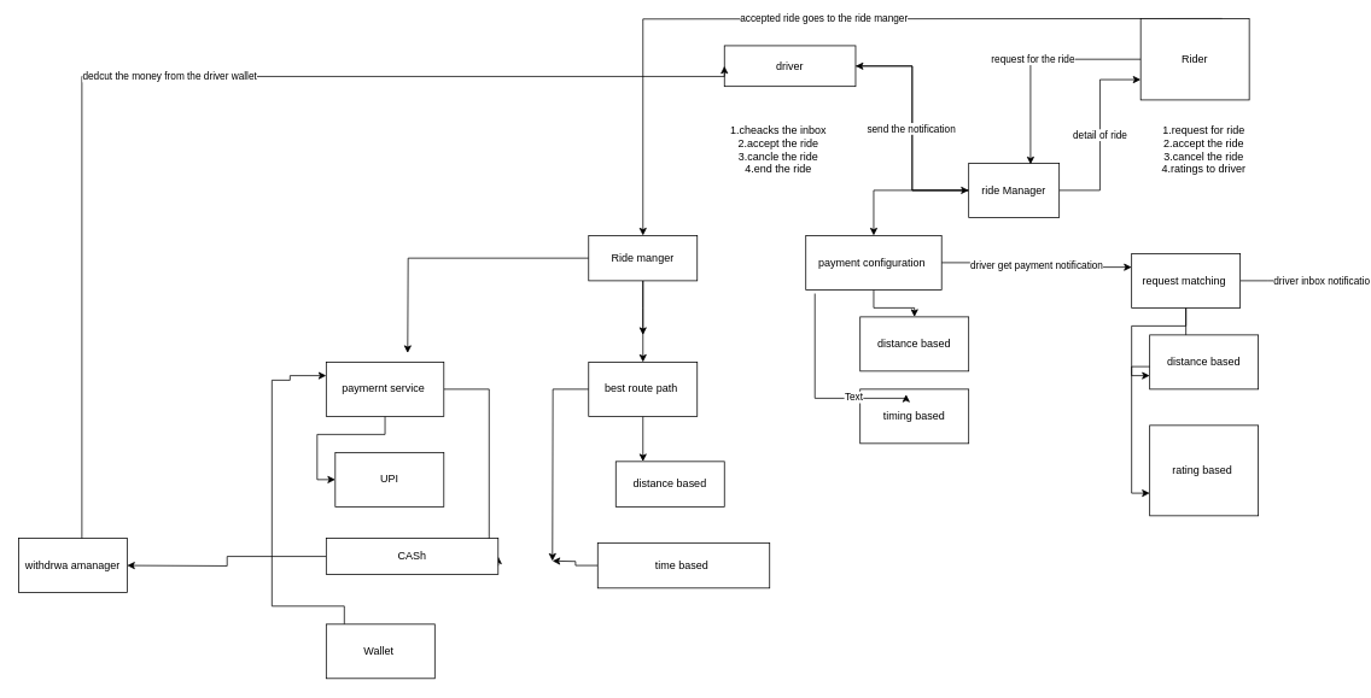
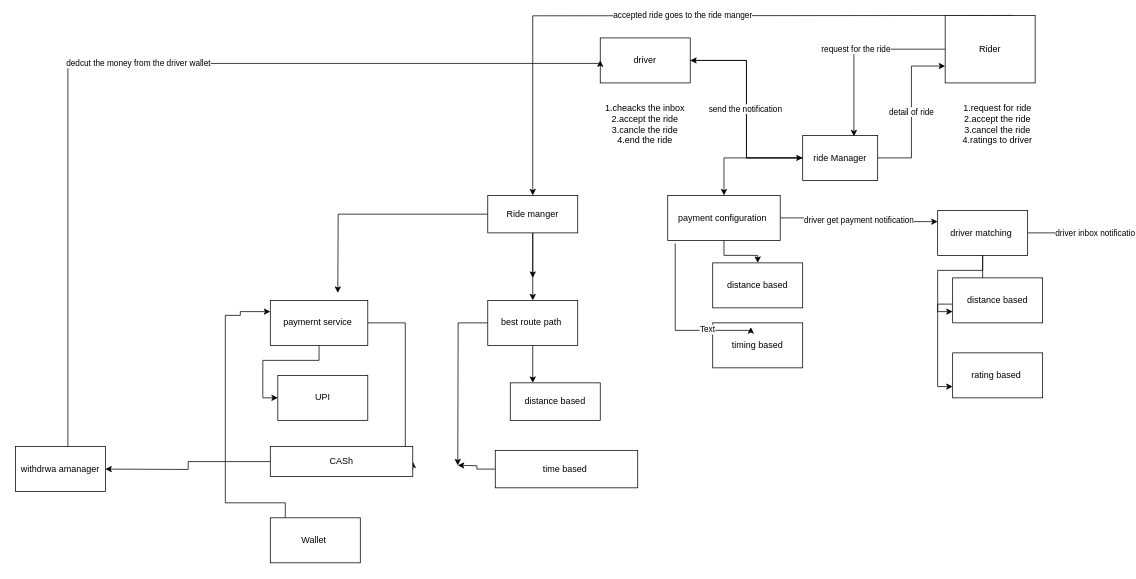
- <mxCell id="3" value="driver" style="rounded=0;whiteSpace=wrap;html=1;" vertex="1" parent="1"><mxGeometry x="800" y="50" width="145" height="45" as="geometry" /></mxCell>
+ <mxCell id="3" value="driver" style="rounded=0;whiteSpace=wrap;html=1;" vertex="1" parent="1"><mxGeometry x="800" y="50" width="120" height="60" as="geometry" /></mxCell>
- <mxCell id="24" value="request matching&amp;nbsp;" style="whiteSpace=wrap;html=1;" vertex="1" parent="1"><mxGeometry x="1250" y="280" width="120" height="60" as="geometry" /></mxCell>
+ <mxCell id="24" value="driver matching&amp;nbsp;" style="whiteSpace=wrap;html=1;" vertex="1" parent="1"><mxGeometry x="1250" y="280" width="120" height="60" as="geometry" /></mxCell>
- <mxCell id="26" value="rating based&amp;nbsp;" style="whiteSpace=wrap;html=1;" vertex="1" parent="1"><mxGeometry x="1270" y="470" width="120" height="100" as="geometry" /></mxCell>
+ <mxCell id="26" value="rating based&amp;nbsp;" style="whiteSpace=wrap;html=1;" vertex="1" parent="1"><mxGeometry x="1270" y="470" width="120" height="60" as="geometry" /></mxCell>
